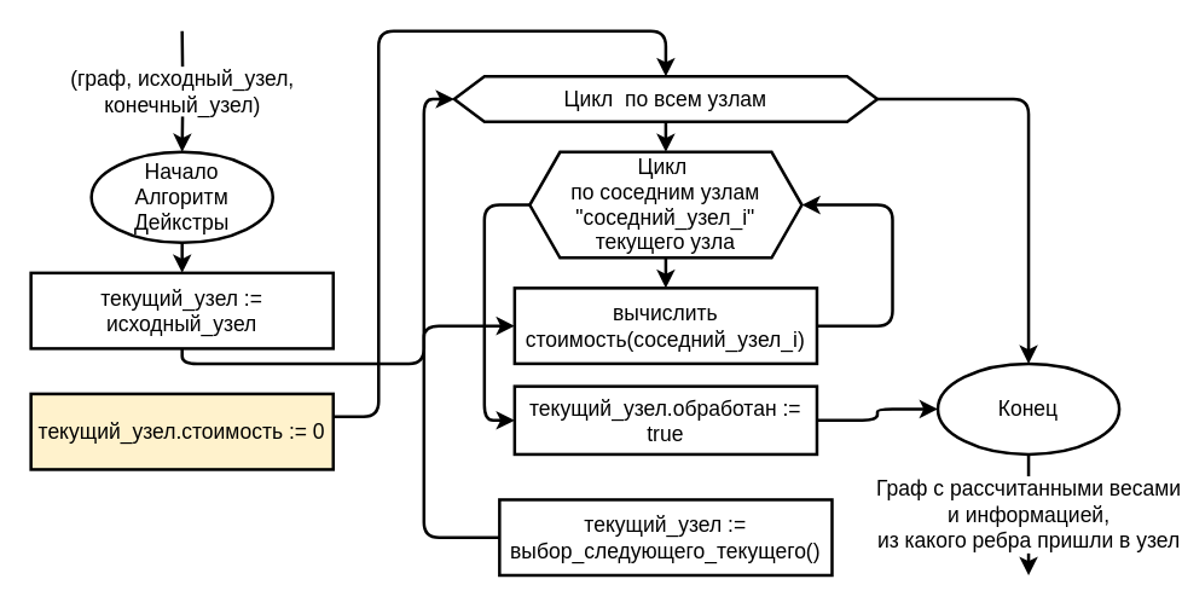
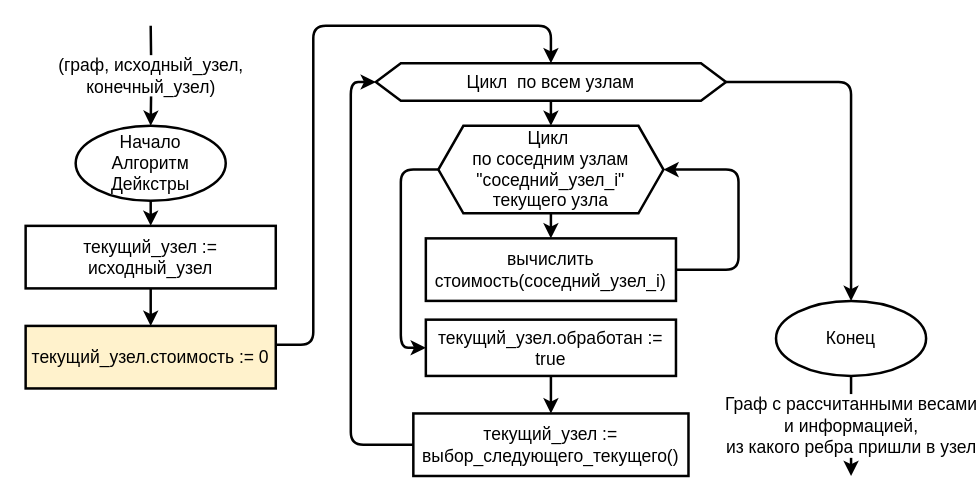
- <mxCell id="22" value="" style="edgeStyle=orthogonalEdgeStyle;html=1;exitX=0.5;exitY=1;exitDx=0;exitDy=0;strokeWidth=2;fontSize=14;" parent="1" source="5" target="15" edge="1"><mxGeometry relative="1" as="geometry"><mxPoint x="130" y="300" as="sourcePoint" /><mxPoint x="130" y="340" as="targetPoint" /></mxGeometry></mxCell>
+ <mxCell id="22" value="" style="edgeStyle=orthogonalEdgeStyle;html=1;exitX=0.5;exitY=1;exitDx=0;exitDy=0;entryX=0.5;entryY=0;entryDx=0;entryDy=0;strokeWidth=2;fontSize=14;" parent="1" source="5" target="7" edge="1"><mxGeometry relative="1" as="geometry"><mxPoint x="130" y="300" as="sourcePoint" /><mxPoint x="130" y="340" as="targetPoint" /></mxGeometry></mxCell>
- <mxCell id="16" value="" style="edgeStyle=orthogonalEdgeStyle;html=1;strokeWidth=2;fontSize=14;" parent="1" source="17" target="21" edge="1"><mxGeometry relative="1" as="geometry"><mxPoint x="440" y="350" as="targetPoint" /></mxGeometry></mxCell>
+ <mxCell id="16" value="" style="edgeStyle=orthogonalEdgeStyle;html=1;entryX=0.5;entryY=0;entryDx=0;entryDy=0;strokeWidth=2;fontSize=14;" parent="1" source="17" target="19" edge="1"><mxGeometry relative="1" as="geometry"><mxPoint x="440" y="350" as="targetPoint" /></mxGeometry></mxCell>
